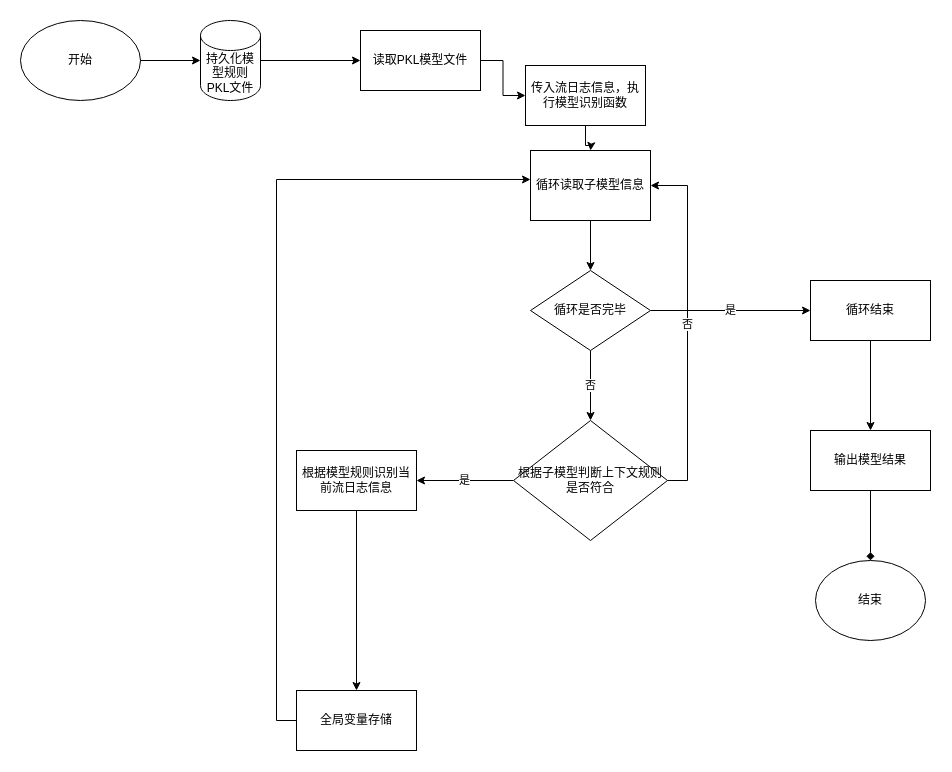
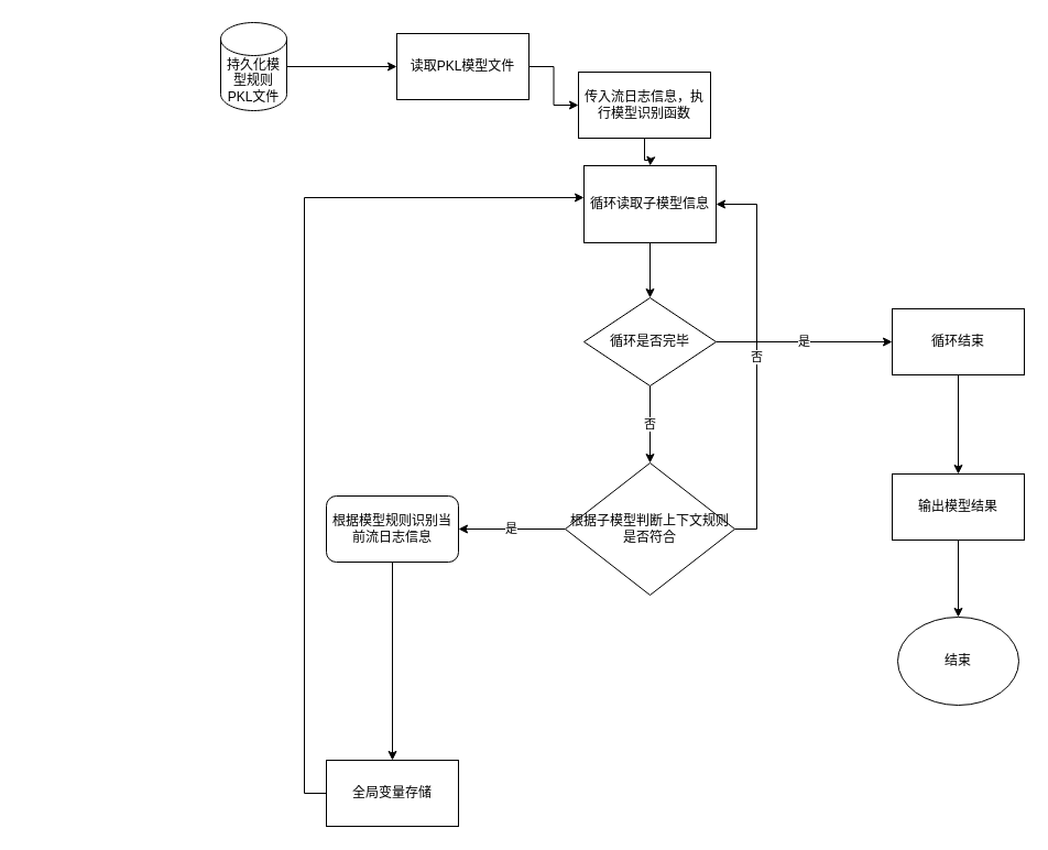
- <mxCell id="2" value="开始" style="ellipse;whiteSpace=wrap;html=1;" vertex="1" parent="1"><mxGeometry x="20" y="20" width="120" height="80" as="geometry" /></mxCell>
- <mxCell id="9" style="edgeStyle=orthogonalEdgeStyle;rounded=0;orthogonalLoop=1;jettySize=auto;html=1;exitX=1;exitY=0.5;exitDx=0;exitDy=0;entryX=0;entryY=0.5;entryDx=0;entryDy=0;entryPerimeter=0;" edge="1" parent="1" source="2" target="4"><mxGeometry relative="1" as="geometry" /></mxCell>
- <mxCell id="15" value="根据模型规则识别当前流日志信息" style="whiteSpace=wrap;html=1;" vertex="1" parent="1"><mxGeometry x="296" y="450" width="120" height="60" as="geometry" /></mxCell>
+ <mxCell id="15" value="根据模型规则识别当前流日志信息" style="whiteSpace=wrap;html=1;rounded=1;" vertex="1" parent="1"><mxGeometry x="296" y="450" width="120" height="60" as="geometry" /></mxCell>
- <mxCell id="23" value="" style="edgeStyle=orthogonalEdgeStyle;rounded=0;orthogonalLoop=1;jettySize=auto;html=1;endArrow=diamond;" edge="1" parent="1" source="24" target="26"><mxGeometry relative="1" as="geometry" /></mxCell>
+ <mxCell id="23" value="" style="edgeStyle=orthogonalEdgeStyle;rounded=0;orthogonalLoop=1;jettySize=auto;html=1;" edge="1" parent="1" source="24" target="26"><mxGeometry relative="1" as="geometry" /></mxCell>
